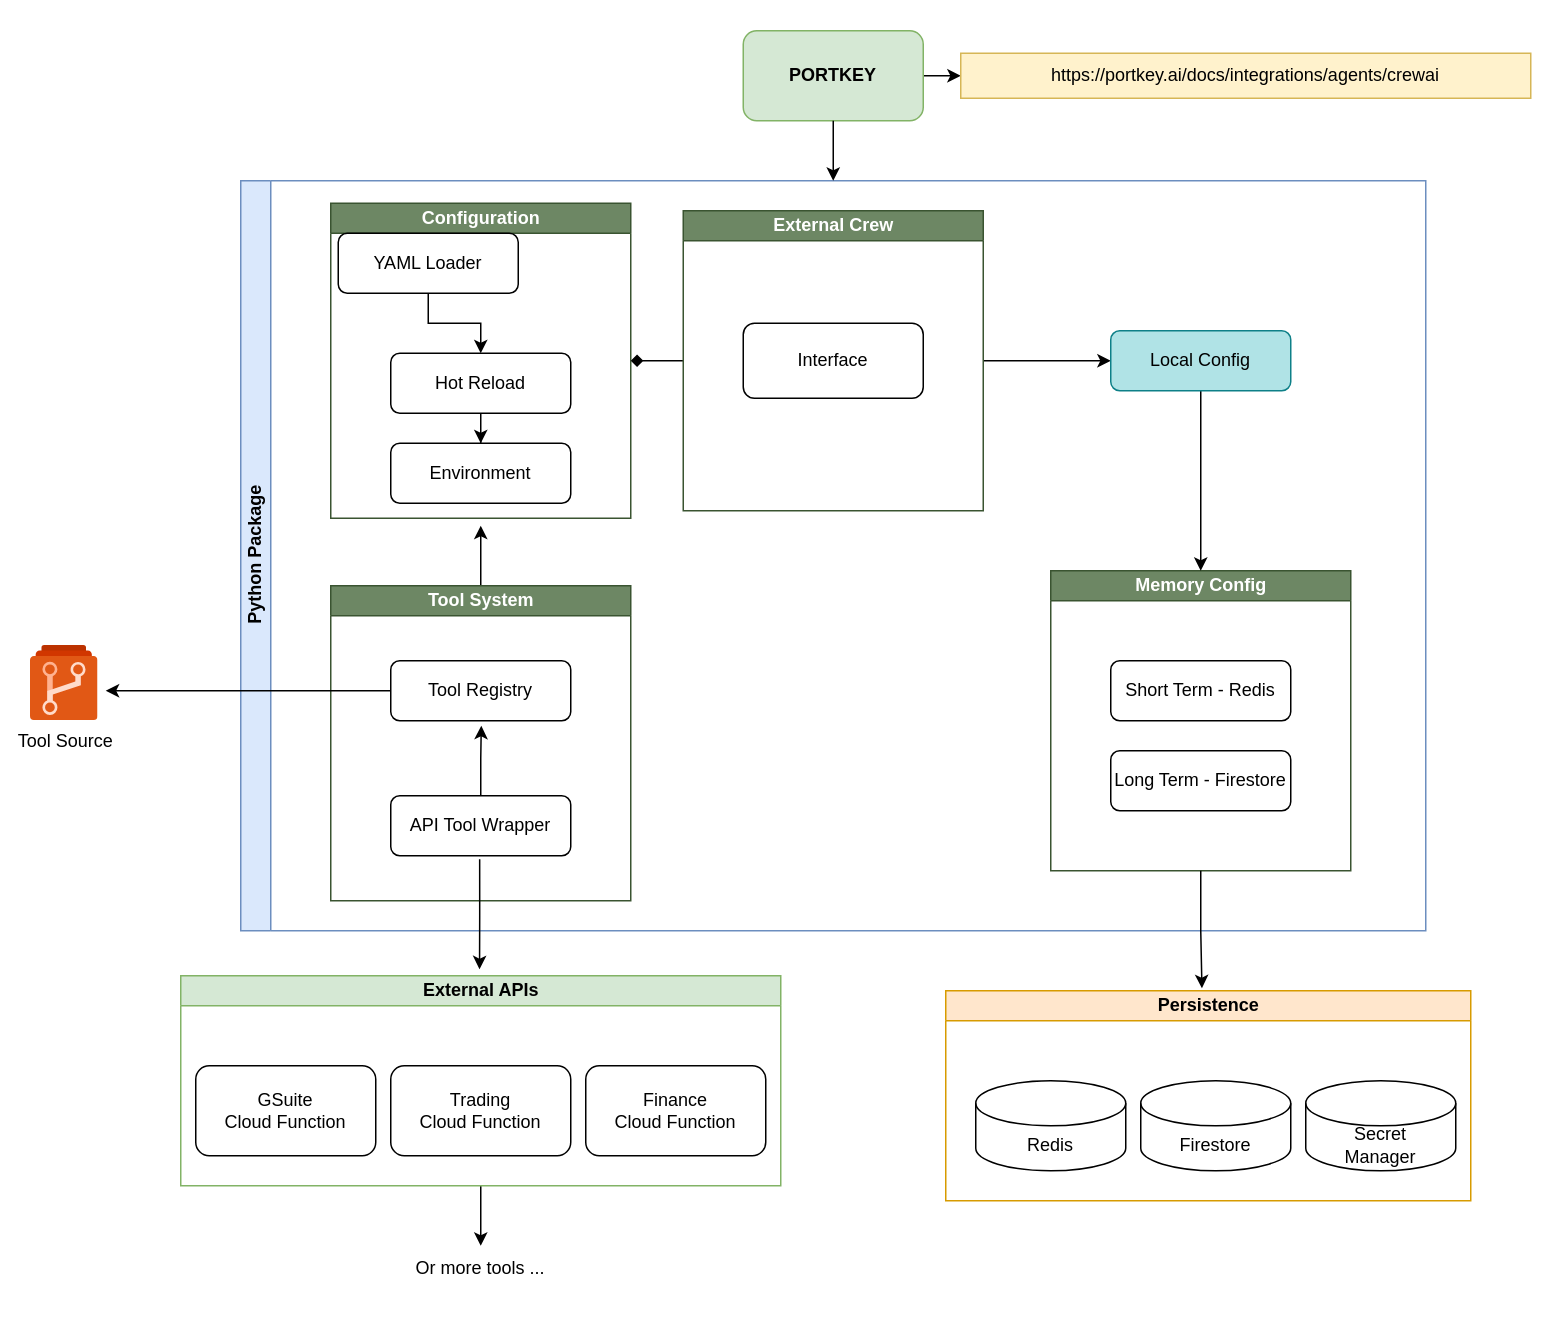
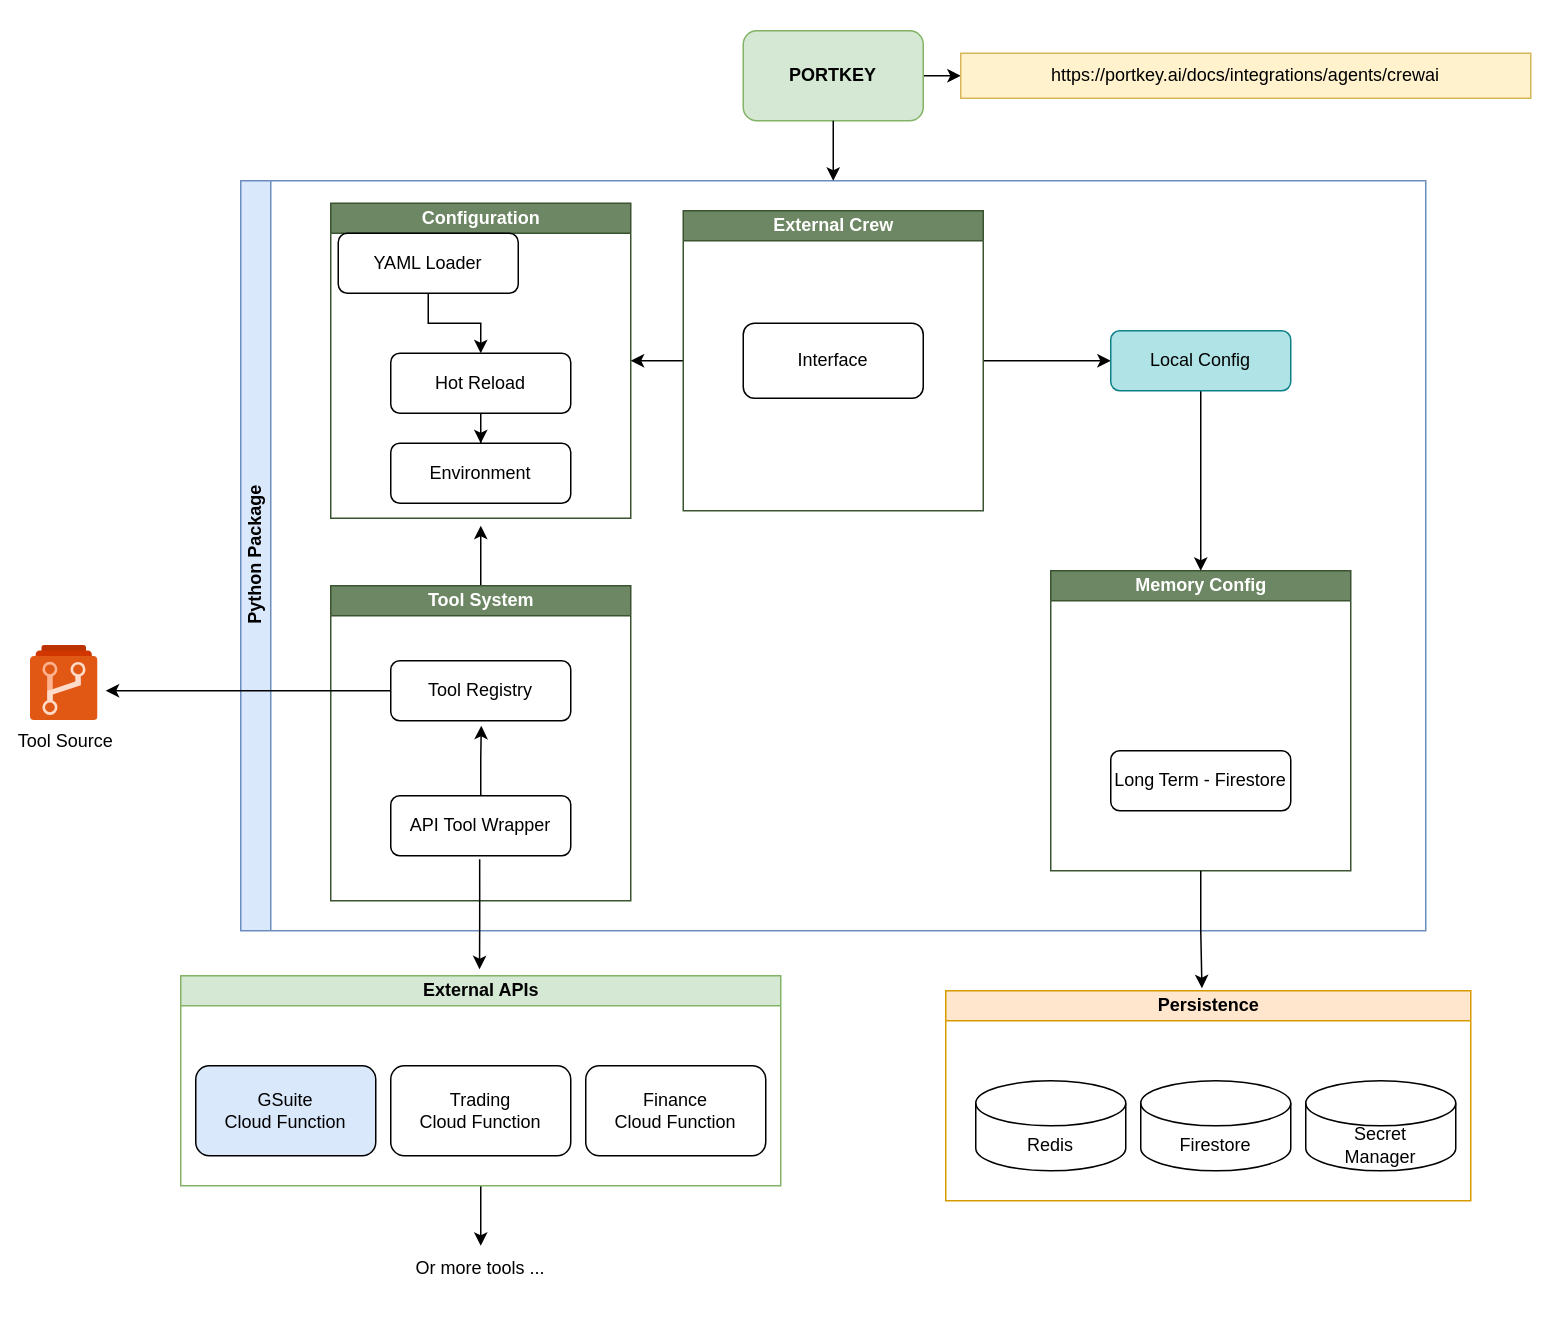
- <mxCell id="22" style="edgeStyle=orthogonalEdgeStyle;rounded=0;orthogonalLoop=1;jettySize=auto;html=1;entryX=1;entryY=0.5;entryDx=0;entryDy=0;endArrow=diamond;" parent="4" source="23" target="14" edge="1"><mxGeometry relative="1" as="geometry" /></mxCell>
+ <mxCell id="22" style="edgeStyle=orthogonalEdgeStyle;rounded=0;orthogonalLoop=1;jettySize=auto;html=1;entryX=1;entryY=0.5;entryDx=0;entryDy=0;" parent="4" source="23" target="14" edge="1"><mxGeometry relative="1" as="geometry" /></mxCell>
- <mxCell id="12" value="Short Term - Redis" style="rounded=1;whiteSpace=wrap;html=1;" parent="11" vertex="1"><mxGeometry x="40" y="60" width="120" height="40" as="geometry" /></mxCell>
- <mxCell id="28" value="GSuite&#10;Cloud Function" style="rounded=1;whiteSpace=wrap;html=1;" parent="27" vertex="1"><mxGeometry x="10" y="60" width="120" height="60" as="geometry" /></mxCell>
+ <mxCell id="28" value="GSuite&#10;Cloud Function" style="rounded=1;whiteSpace=wrap;html=1;fillColor=#dae8fc;" parent="27" vertex="1"><mxGeometry x="10" y="60" width="120" height="60" as="geometry" /></mxCell>
